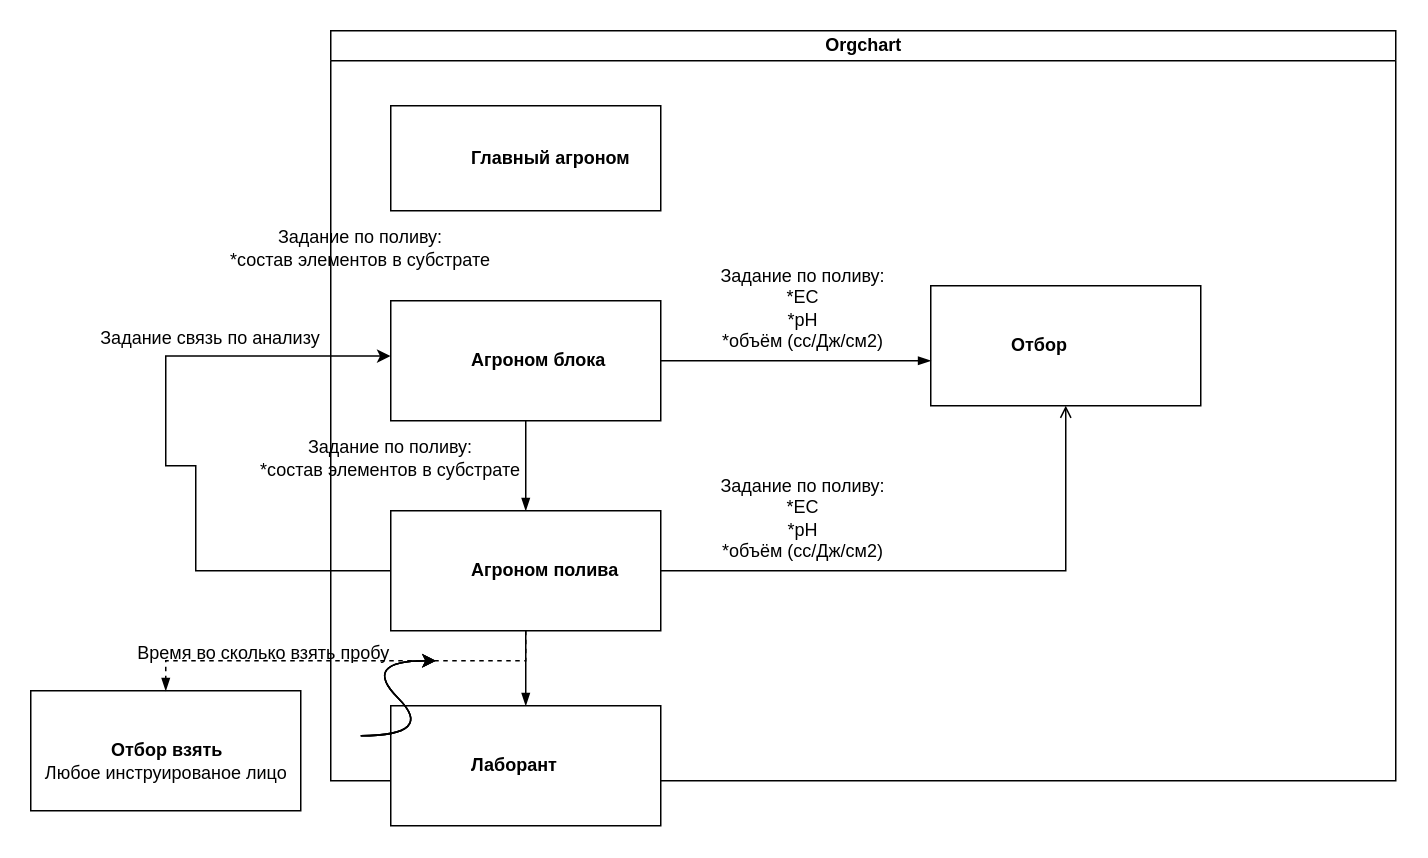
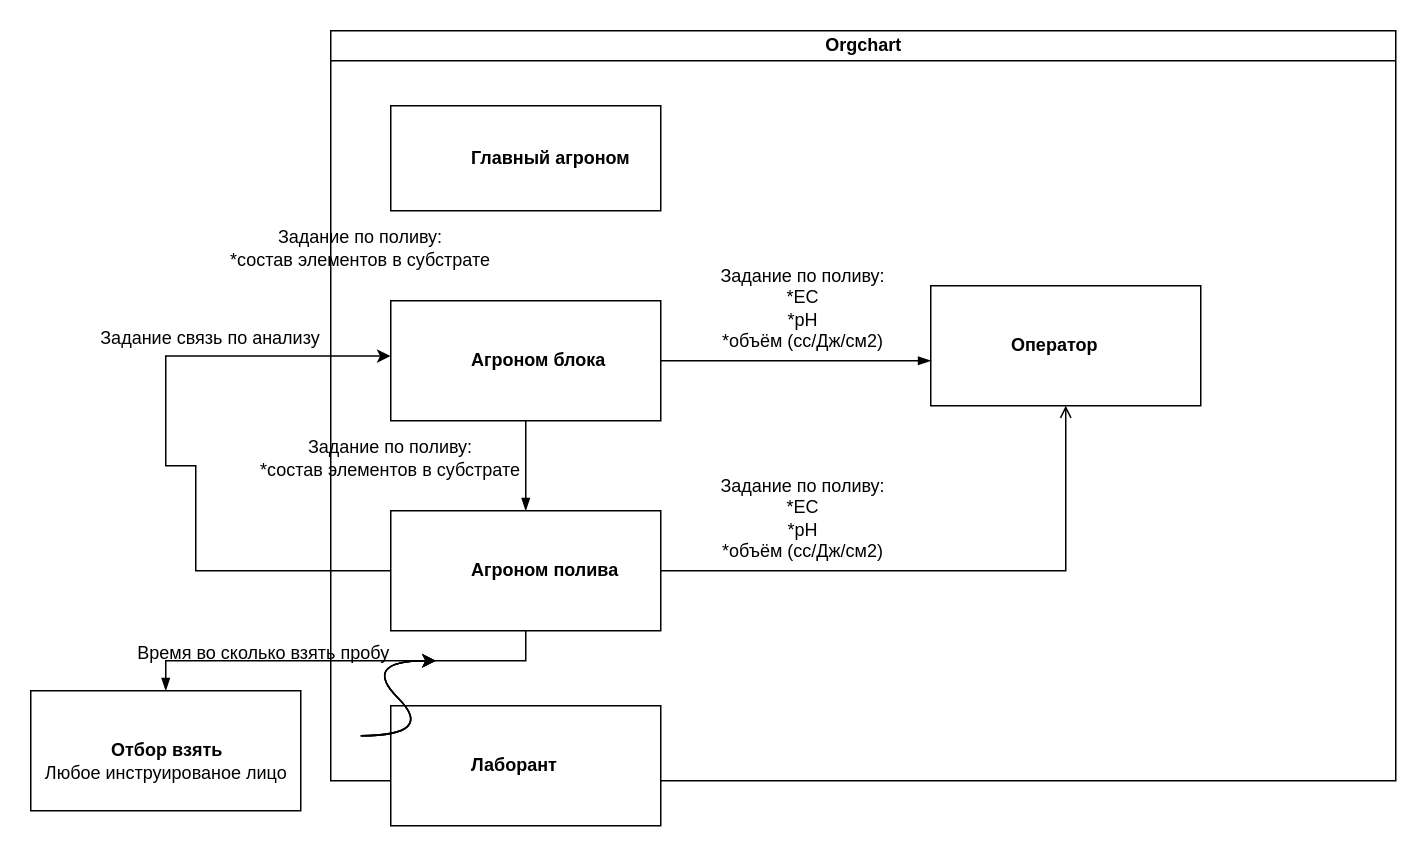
- <mxCell id="10" value="Отбор" style="label;image=https://cdn3.iconfinder.com/data/icons/user-avatars-1/512/users-10-3-128.png;whiteSpace=wrap;html=1;rounded=0;glass=0;treeFolding=1;treeMoving=1;" vertex="1" parent="2"><mxGeometry x="400" y="170" width="180" height="80" as="geometry" /></mxCell>
+ <mxCell id="10" value="Оператор" style="label;image=https://cdn3.iconfinder.com/data/icons/user-avatars-1/512/users-10-3-128.png;whiteSpace=wrap;html=1;rounded=0;glass=0;treeFolding=1;treeMoving=1;" vertex="1" parent="2"><mxGeometry x="400" y="170" width="180" height="80" as="geometry" /></mxCell>
- <mxCell id="17" value="" style="endArrow=blockThin;endFill=1;fontSize=11;edgeStyle=elbowEdgeStyle;elbow=vertical;rounded=0;dashed=1;" edge="1" target="16" source="7" parent="1"><mxGeometry relative="1" as="geometry"><mxPoint x="390" y="480" as="sourcePoint" /></mxGeometry></mxCell>
+ <mxCell id="17" value="" style="endArrow=blockThin;endFill=1;fontSize=11;edgeStyle=elbowEdgeStyle;elbow=vertical;rounded=0;" edge="1" target="16" source="7" parent="1"><mxGeometry relative="1" as="geometry"><mxPoint x="390" y="480" as="sourcePoint" /></mxGeometry></mxCell>
- <mxCell id="8" value="" style="endArrow=blockThin;endFill=1;fontSize=11;edgeStyle=elbowEdgeStyle;elbow=vertical;rounded=0;" edge="1" target="9" source="7" parent="2"><mxGeometry relative="1" as="geometry"><mxPoint x="170" y="340" as="sourcePoint" /></mxGeometry></mxCell>
